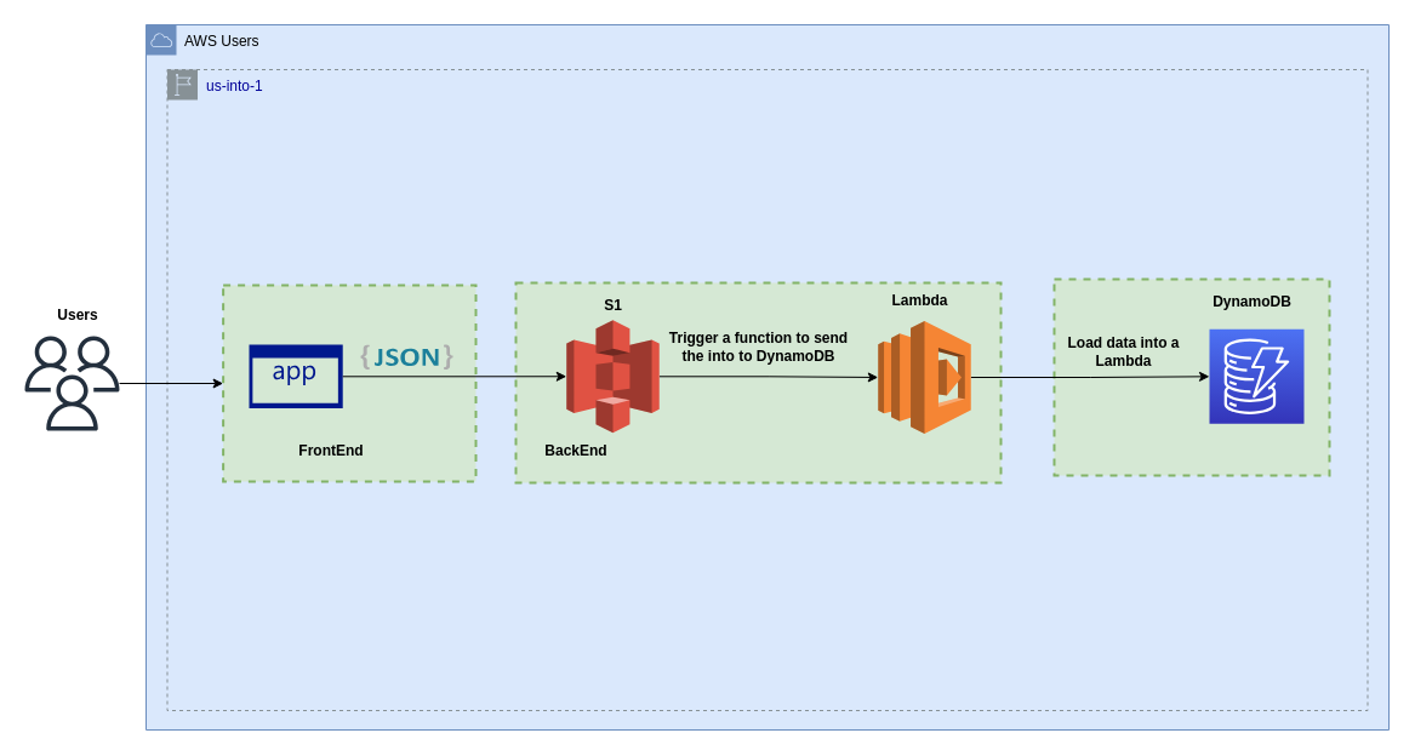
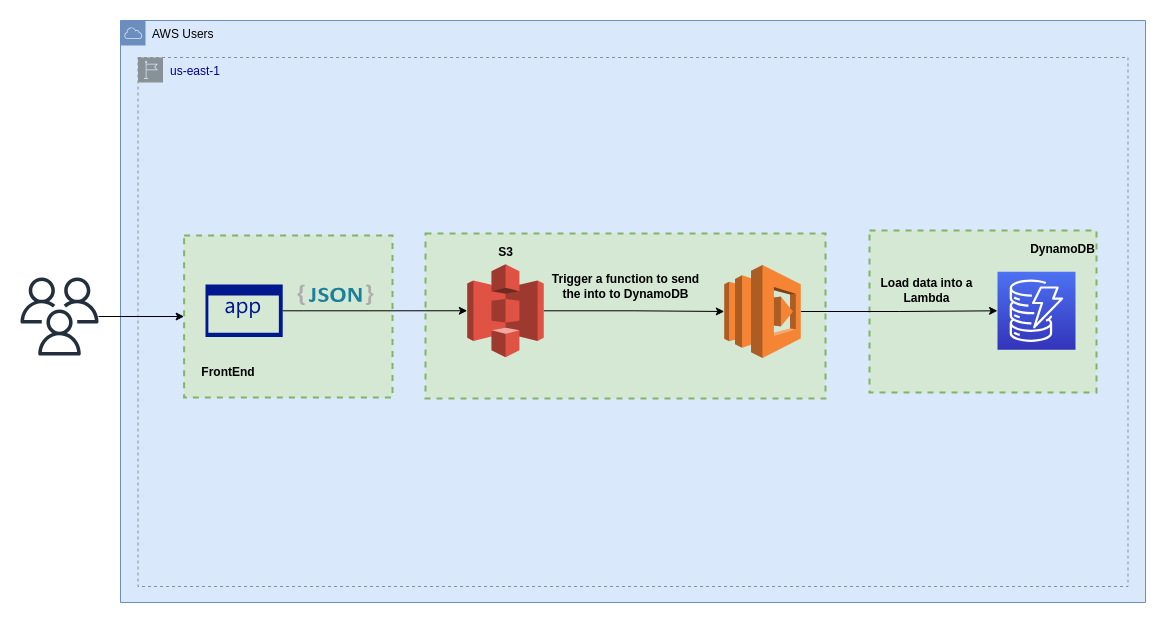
- <mxCell id="3" value="us-into-1" style="sketch=0;outlineConnect=0;gradientColor=none;html=1;whiteSpace=wrap;fontSize=12;fontStyle=0;shape=mxgraph.aws4.group;grIcon=mxgraph.aws4.group_region;strokeColor=#879196;fillColor=none;verticalAlign=top;align=left;spacingLeft=30;fontColor=#000099;dashed=1;" vertex="1" parent="1"><mxGeometry x="137.5" y="57" width="990" height="529" as="geometry" /></mxCell>
+ <mxCell id="3" value="us-east-1" style="sketch=0;outlineConnect=0;gradientColor=none;html=1;whiteSpace=wrap;fontSize=12;fontStyle=0;shape=mxgraph.aws4.group;grIcon=mxgraph.aws4.group_region;strokeColor=#879196;fillColor=none;verticalAlign=top;align=left;spacingLeft=30;fontColor=#000099;dashed=1;" vertex="1" parent="1"><mxGeometry x="137.5" y="57" width="990" height="529" as="geometry" /></mxCell>
- <mxCell id="17" value="Lambda" style="text;html=1;strokeColor=none;fillColor=none;align=center;verticalAlign=middle;whiteSpace=wrap;rounded=0;fontStyle=1;fontColor=#000000;" vertex="1" parent="1"><mxGeometry x="731.75" y="233" width="53" height="30" as="geometry" /></mxCell>
- <mxCell id="10" value="DynamoDB" style="text;html=1;strokeColor=none;fillColor=none;align=center;verticalAlign=middle;whiteSpace=wrap;rounded=0;fontStyle=1;fontColor=#000000;" vertex="1" parent="1"><mxGeometry x="1006" y="233.75" width="53" height="30" as="geometry" /></mxCell>
+ <mxCell id="10" value="DynamoDB" style="text;html=1;strokeColor=none;fillColor=none;align=center;verticalAlign=middle;whiteSpace=wrap;rounded=0;fontStyle=1;fontColor=#000000;" vertex="1" parent="1"><mxGeometry x="1036" y="233.75" width="53" height="30" as="geometry" /></mxCell>
- <mxCell id="9" value="S1" style="text;html=1;strokeColor=none;fillColor=none;align=center;verticalAlign=middle;whiteSpace=wrap;rounded=0;fontStyle=1;fontColor=#000000;" vertex="1" parent="1"><mxGeometry x="478.5" y="237" width="53" height="30" as="geometry" /></mxCell>
+ <mxCell id="9" value="S3" style="text;html=1;strokeColor=none;fillColor=none;align=center;verticalAlign=middle;whiteSpace=wrap;rounded=0;fontStyle=1;fontColor=#000000;" vertex="1" parent="1"><mxGeometry x="478.5" y="237" width="53" height="30" as="geometry" /></mxCell>
- <mxCell id="24" value="Users" style="text;html=1;strokeColor=none;fillColor=none;align=center;verticalAlign=middle;whiteSpace=wrap;rounded=0;fontStyle=1;fontColor=#000000;" vertex="1" parent="1"><mxGeometry x="26" y="244.6" width="76" height="30" as="geometry" /></mxCell>
- <mxCell id="20" value="FrontEnd" style="text;html=1;strokeColor=none;fillColor=none;align=center;verticalAlign=middle;whiteSpace=wrap;rounded=0;fontStyle=1;fontColor=#000000;" vertex="1" parent="1"><mxGeometry x="235" y="356.75" width="76" height="30" as="geometry" /></mxCell>
+ <mxCell id="20" value="FrontEnd" style="text;html=1;strokeColor=none;fillColor=none;align=center;verticalAlign=middle;whiteSpace=wrap;rounded=0;fontStyle=1;fontColor=#000000;" vertex="1" parent="1"><mxGeometry x="190" y="356.75" width="76" height="30" as="geometry" /></mxCell>
- <mxCell id="21" value="BackEnd" style="text;html=1;strokeColor=none;fillColor=none;align=center;verticalAlign=middle;whiteSpace=wrap;rounded=0;fontStyle=1;fontColor=#000000;" vertex="1" parent="1"><mxGeometry x="437" y="356.75" width="76" height="30" as="geometry" /></mxCell>
